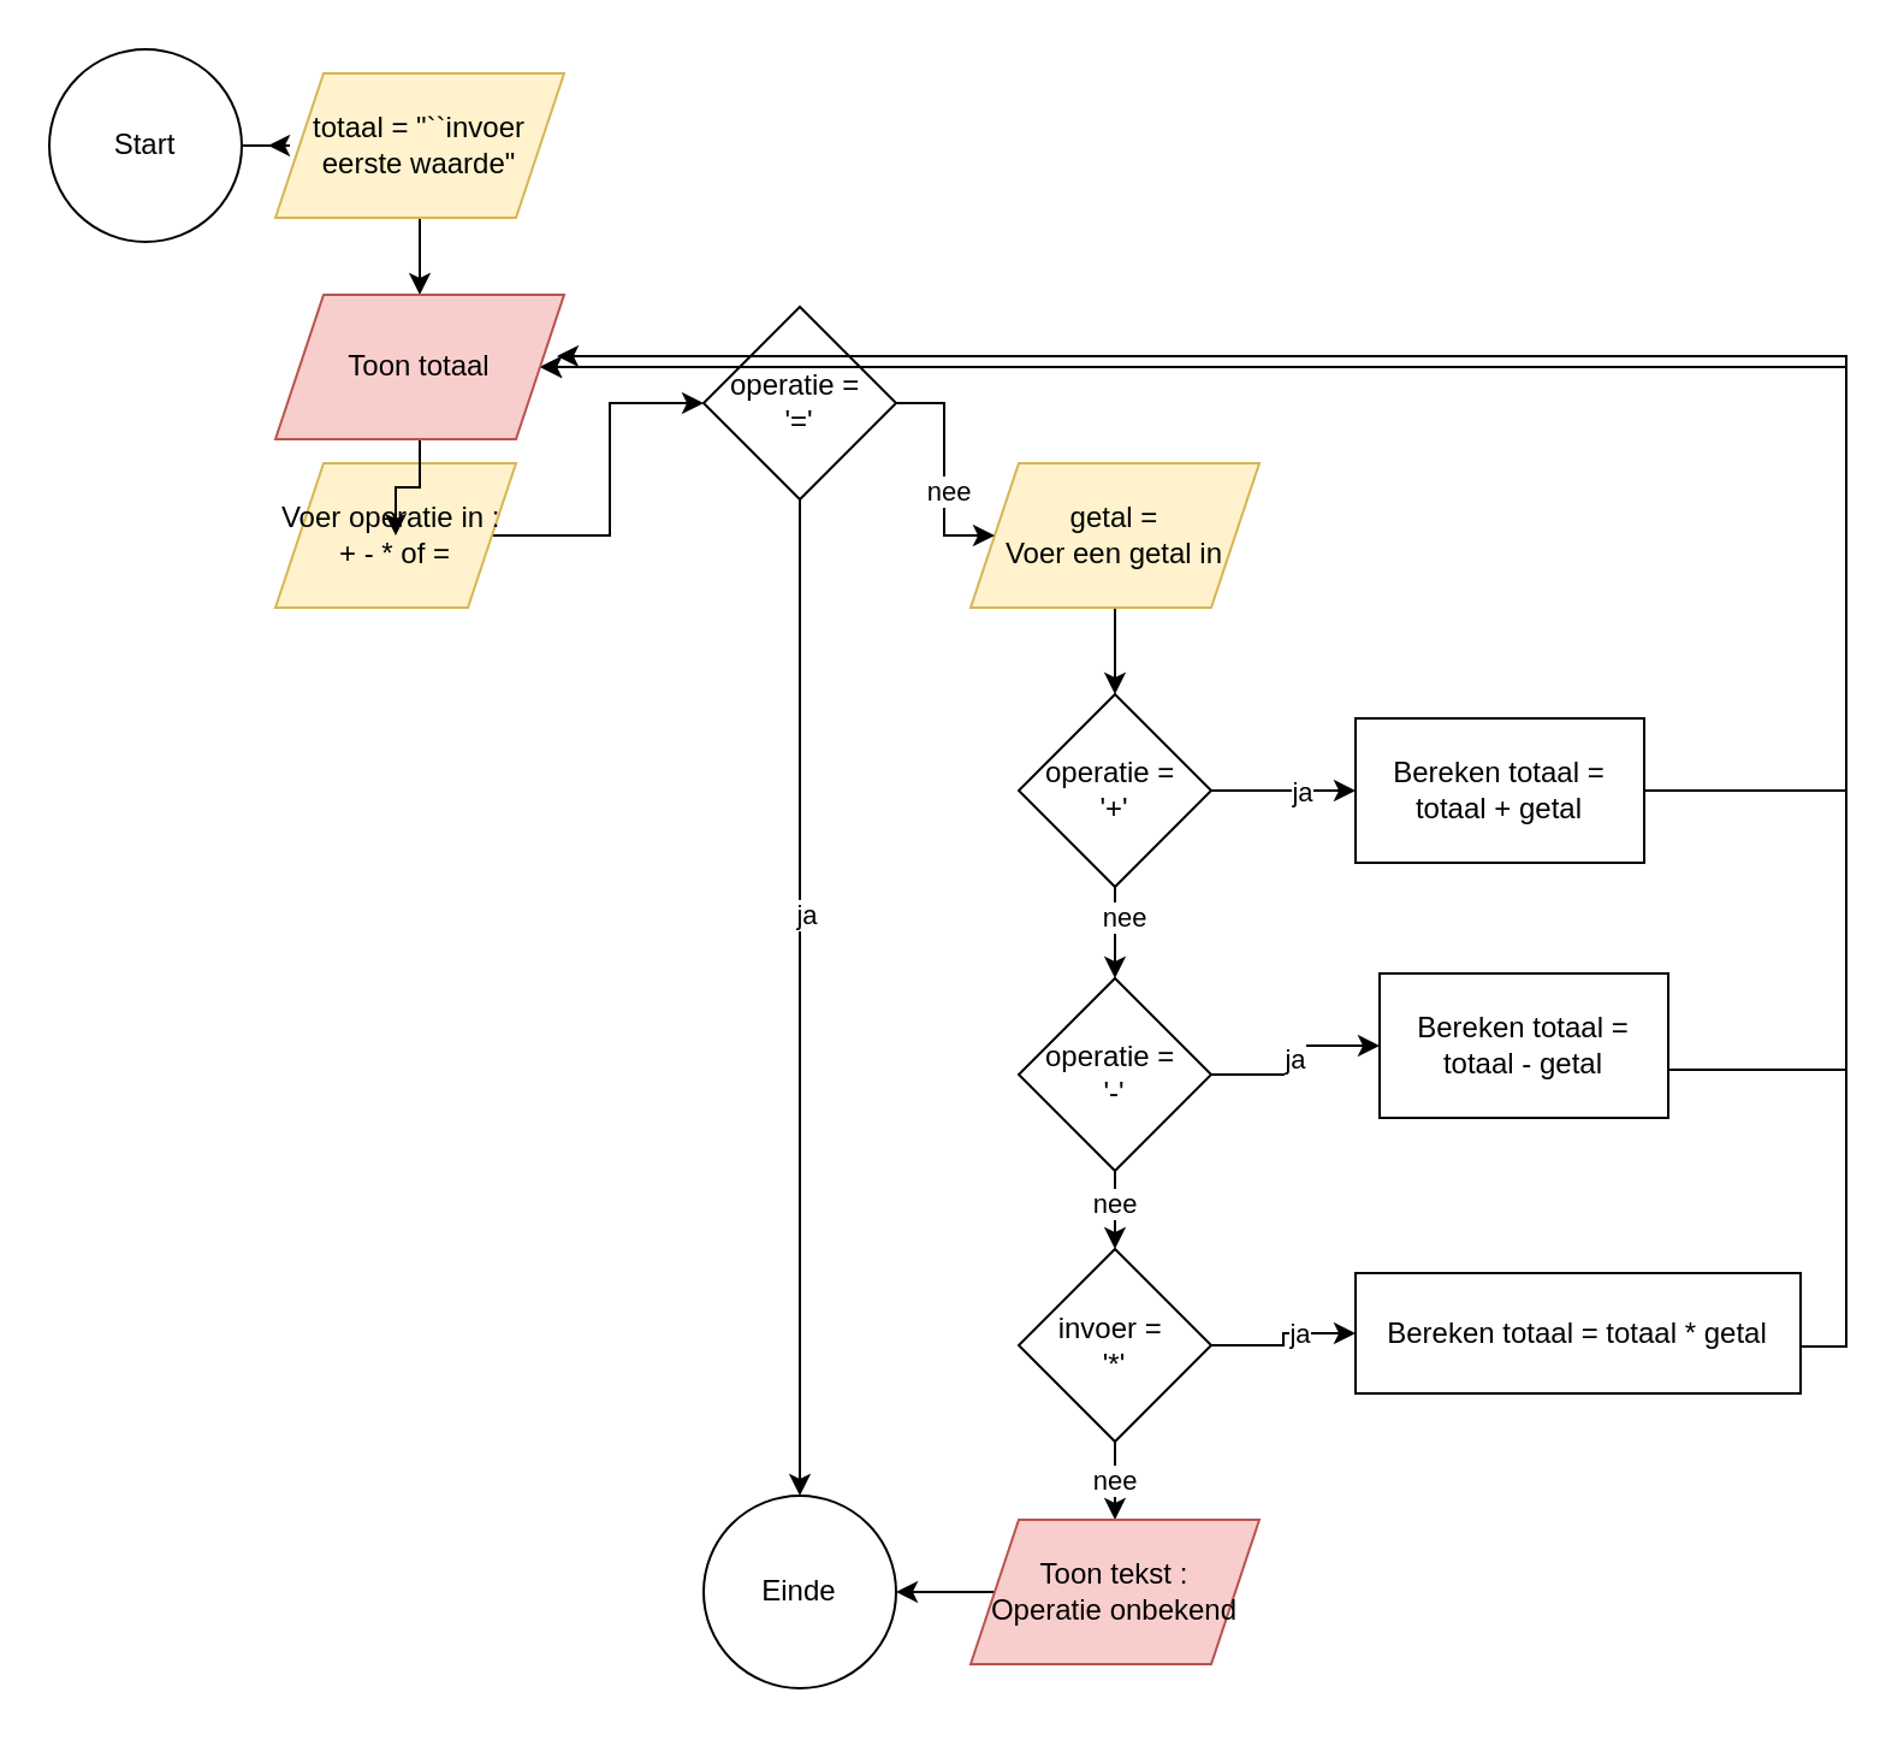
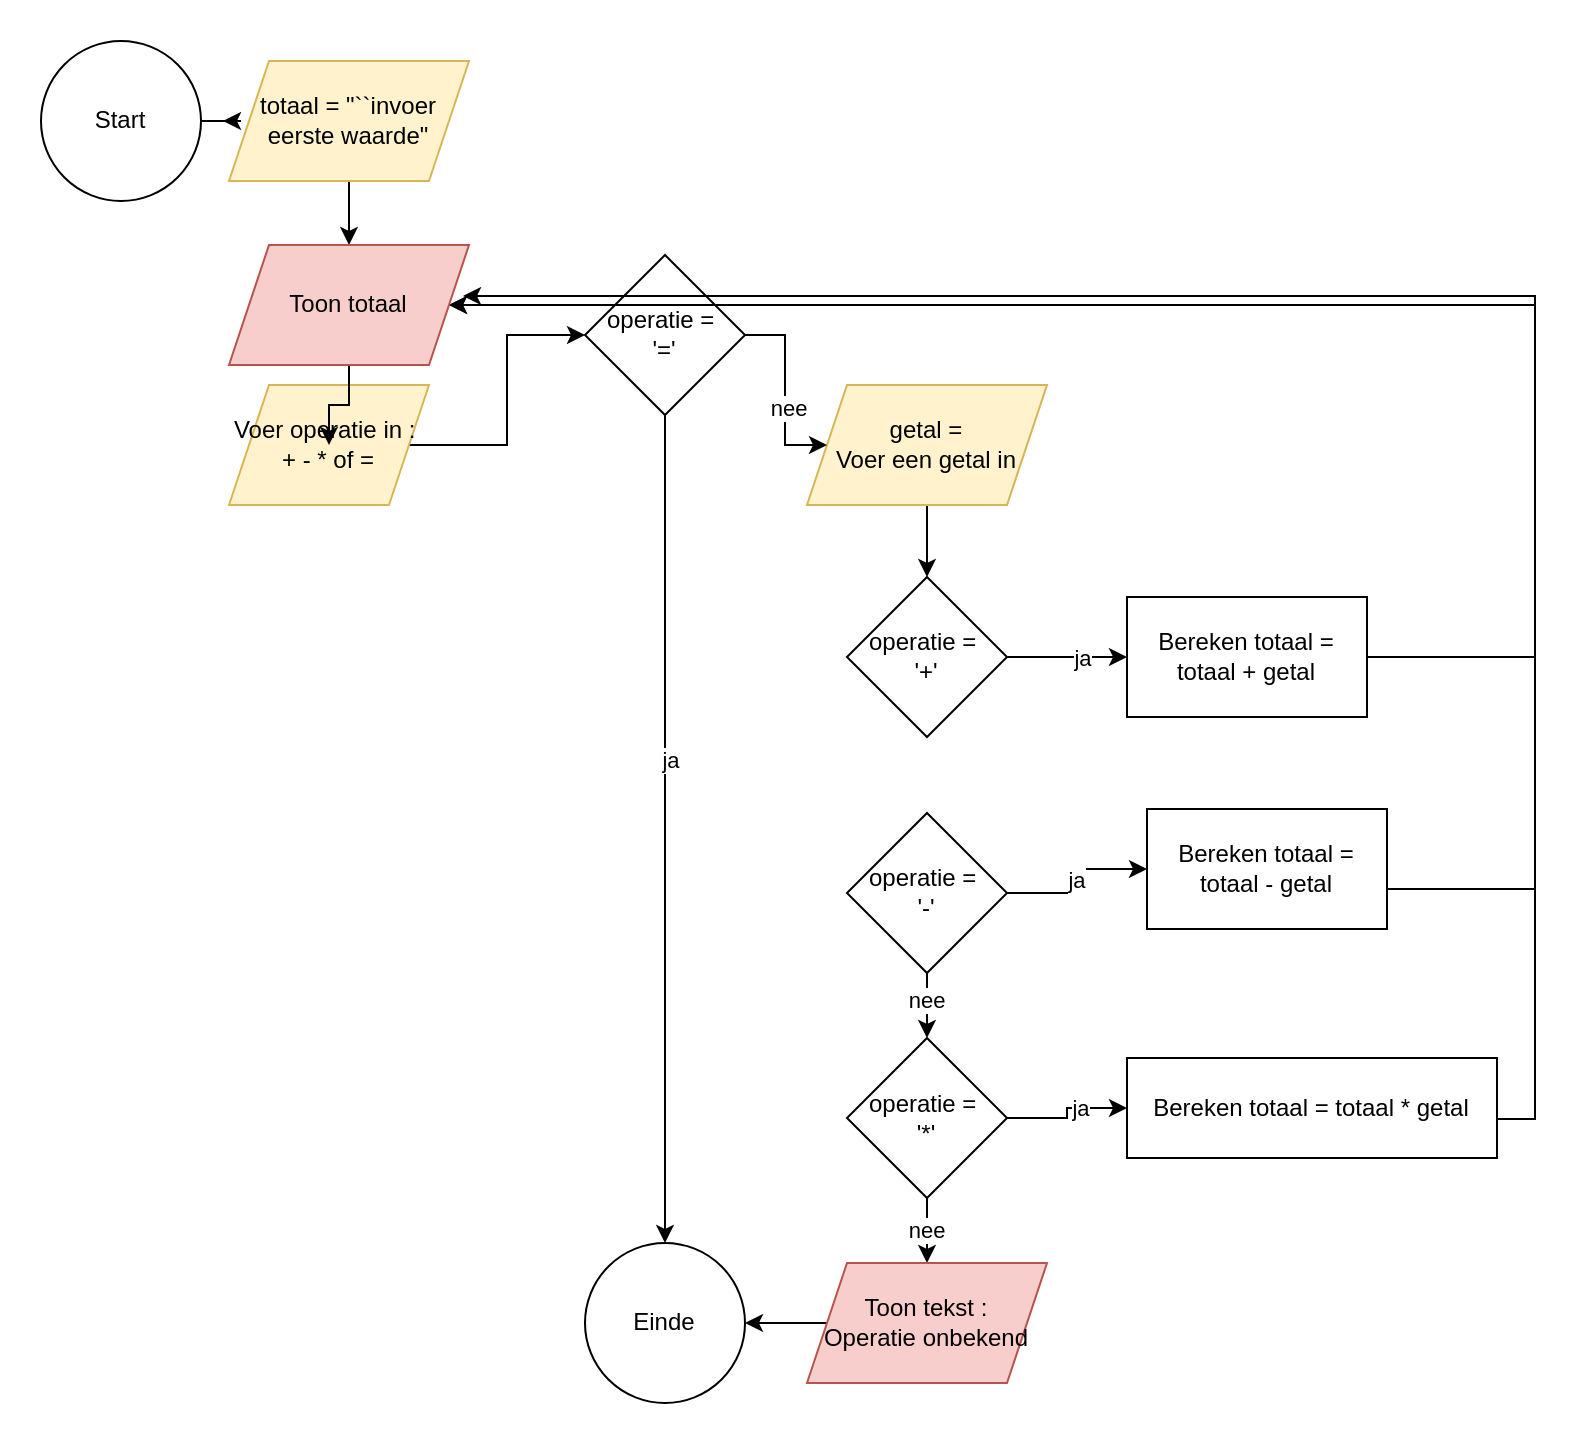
- <mxCell id="9" value="" style="edgeStyle=orthogonalEdgeStyle;rounded=0;orthogonalLoop=1;jettySize=auto;html=1;" parent="1" source="13" target="17" edge="1"><mxGeometry relative="1" as="geometry" /></mxCell>
- <mxCell id="10" value="nee" style="edgeLabel;html=1;align=center;verticalAlign=middle;resizable=0;points=[];" parent="9" vertex="1" connectable="0"><mxGeometry x="-0.432" y="3" relative="1" as="geometry"><mxPoint as="offset" /></mxGeometry></mxCell>
- <mxCell id="21" value="invoer =&amp;nbsp;&lt;br&gt;'*'" style="rhombus;whiteSpace=wrap;html=1;" parent="1" vertex="1"><mxGeometry x="423" y="518.5" width="80" height="80" as="geometry" /></mxCell>
+ <mxCell id="21" value="operatie =&amp;nbsp;&lt;br&gt;'*'" style="rhombus;whiteSpace=wrap;html=1;" parent="1" vertex="1"><mxGeometry x="423" y="518.5" width="80" height="80" as="geometry" /></mxCell>
